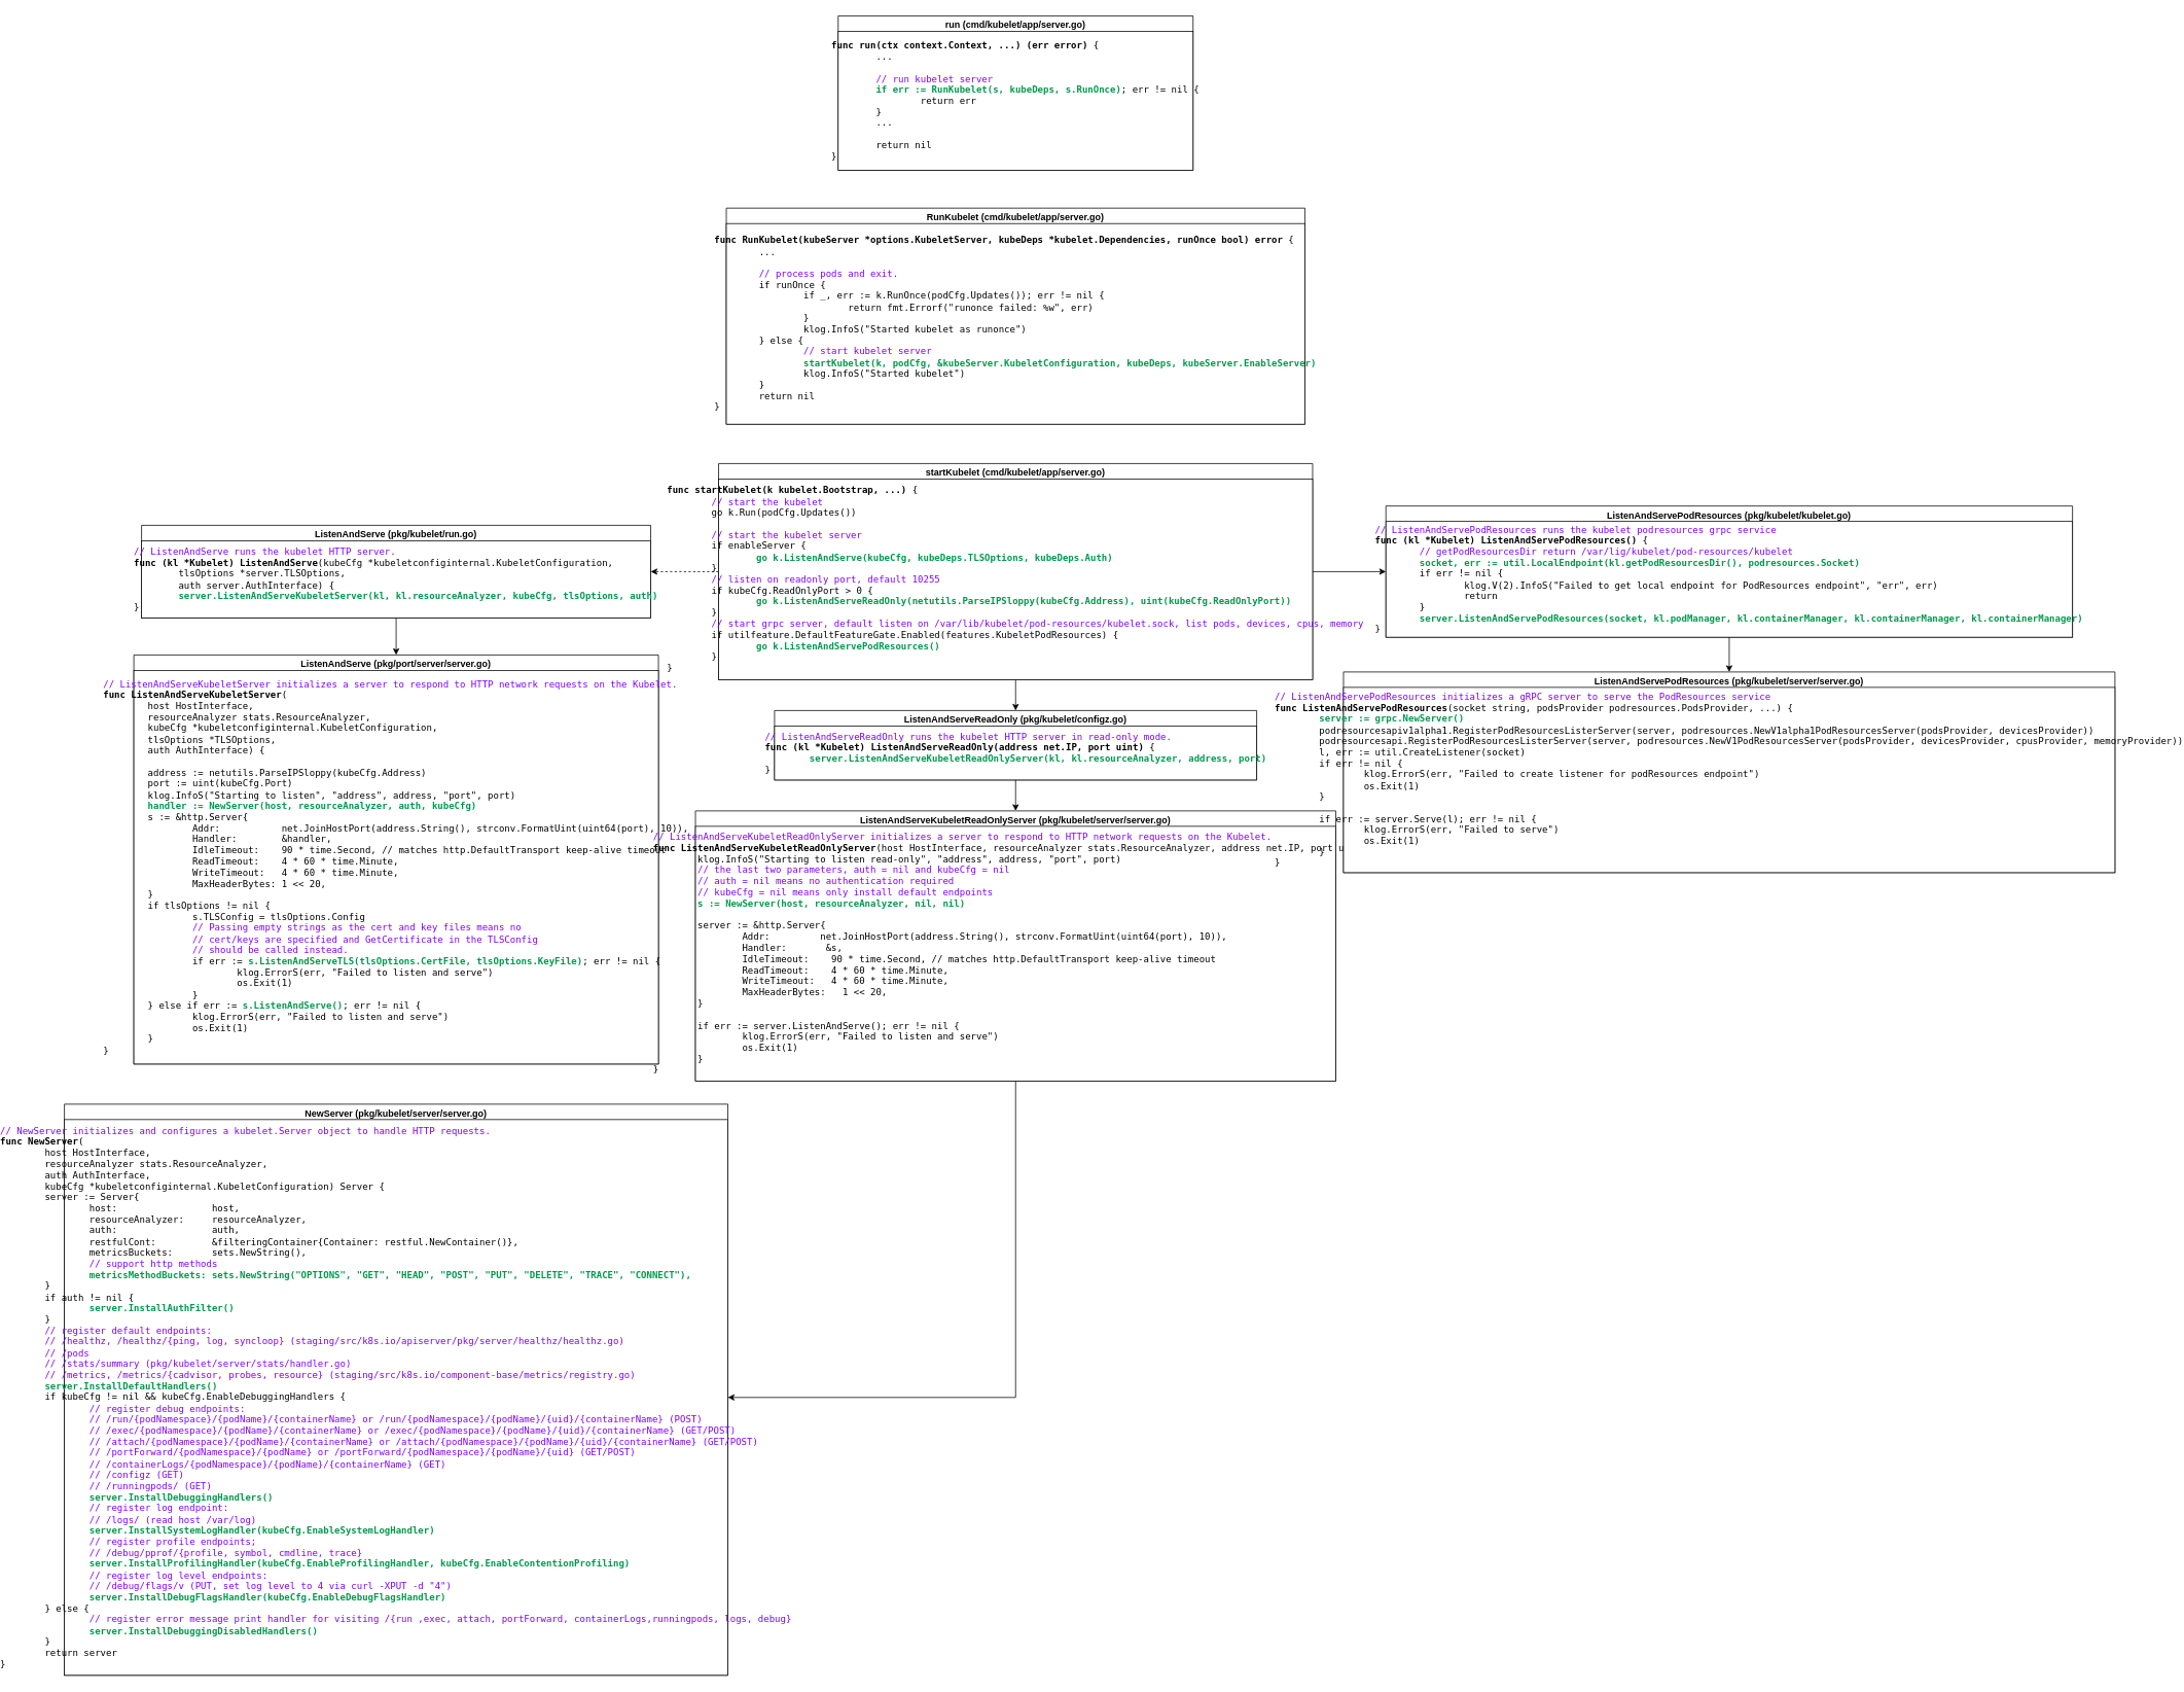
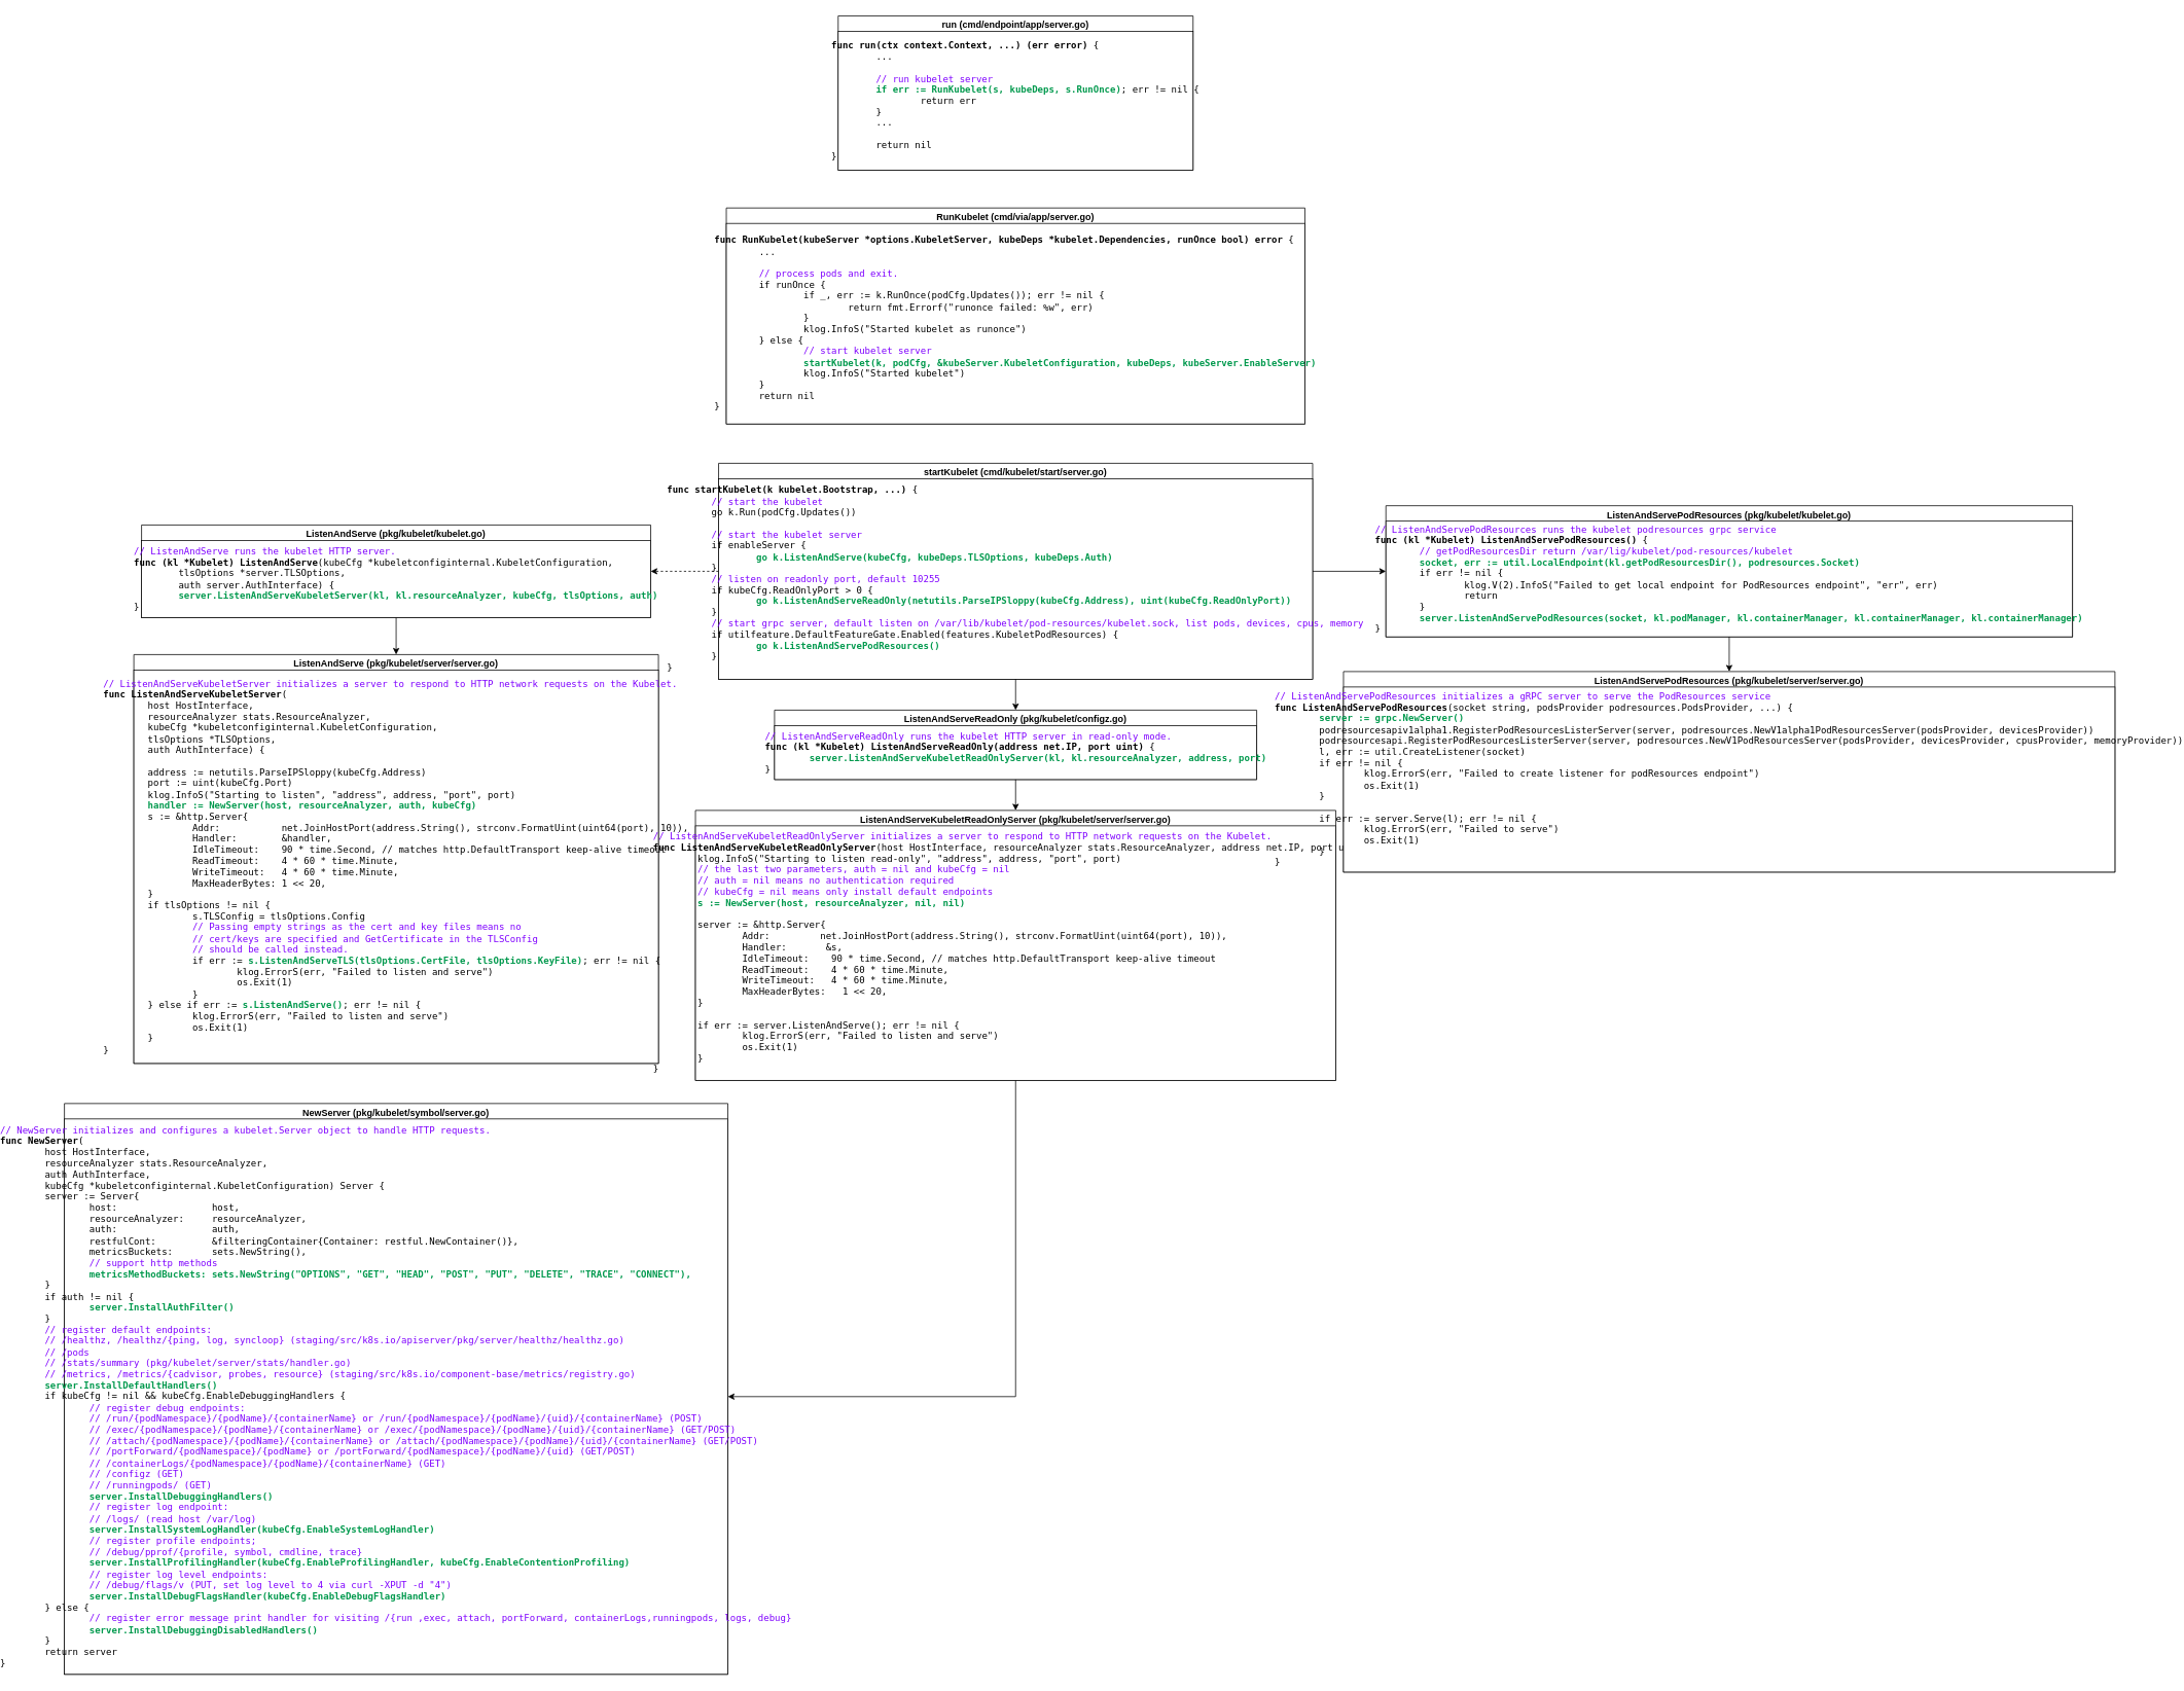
- <mxCell id="2" value="run (cmd/kubelet/app/server.go)" style="swimlane;" vertex="1" parent="1"><mxGeometry x="1023" y="20" width="460" height="200" as="geometry"><mxRectangle x="200" y="30" width="210" height="23" as="alternateBounds" /></mxGeometry></mxCell>
+ <mxCell id="2" value="run (cmd/endpoint/app/server.go)" style="swimlane;" vertex="1" parent="1"><mxGeometry x="1023" y="20" width="460" height="200" as="geometry"><mxRectangle x="200" y="30" width="210" height="23" as="alternateBounds" /></mxGeometry></mxCell>
- <mxCell id="4" value="RunKubelet (cmd/kubelet/app/server.go)" style="swimlane;" vertex="1" parent="1"><mxGeometry x="878" y="269" width="750" height="280" as="geometry" /></mxCell>
+ <mxCell id="4" value="RunKubelet (cmd/via/app/server.go)" style="swimlane;" vertex="1" parent="1"><mxGeometry x="878" y="269" width="750" height="280" as="geometry" /></mxCell>
- <mxCell id="8" value="startKubelet (cmd/kubelet/app/server.go)" style="swimlane;" vertex="1" parent="1"><mxGeometry x="868" y="600" width="770" height="280" as="geometry" /></mxCell>
+ <mxCell id="8" value="startKubelet (cmd/kubelet/start/server.go)" style="swimlane;" vertex="1" parent="1"><mxGeometry x="868" y="600" width="770" height="280" as="geometry" /></mxCell>
- <mxCell id="10" value="ListenAndServe (pkg/kubelet/run.go)" style="swimlane;fontColor=#000000;" vertex="1" parent="1"><mxGeometry x="120" y="680" width="660" height="120" as="geometry" /></mxCell>
+ <mxCell id="10" value="ListenAndServe (pkg/kubelet/kubelet.go)" style="swimlane;fontColor=#000000;" vertex="1" parent="1"><mxGeometry x="120" y="680" width="660" height="120" as="geometry" /></mxCell>
- <mxCell id="12" value="ListenAndServe (pkg/port/server/server.go)" style="swimlane;fontColor=#000000;" vertex="1" parent="1"><mxGeometry x="110" y="848" width="680" height="530" as="geometry" /></mxCell>
+ <mxCell id="12" value="ListenAndServe (pkg/kubelet/server/server.go)" style="swimlane;fontColor=#000000;" vertex="1" parent="1"><mxGeometry x="110" y="848" width="680" height="530" as="geometry" /></mxCell>
- <mxCell id="15" value="NewServer (pkg/kubelet/server/server.go)" style="swimlane;fontColor=#000000;" vertex="1" parent="1"><mxGeometry x="20" y="1430" width="860" height="740" as="geometry" /></mxCell>
+ <mxCell id="15" value="NewServer (pkg/kubelet/symbol/server.go)" style="swimlane;fontColor=#000000;" vertex="1" parent="1"><mxGeometry x="20" y="1430" width="860" height="740" as="geometry" /></mxCell>
